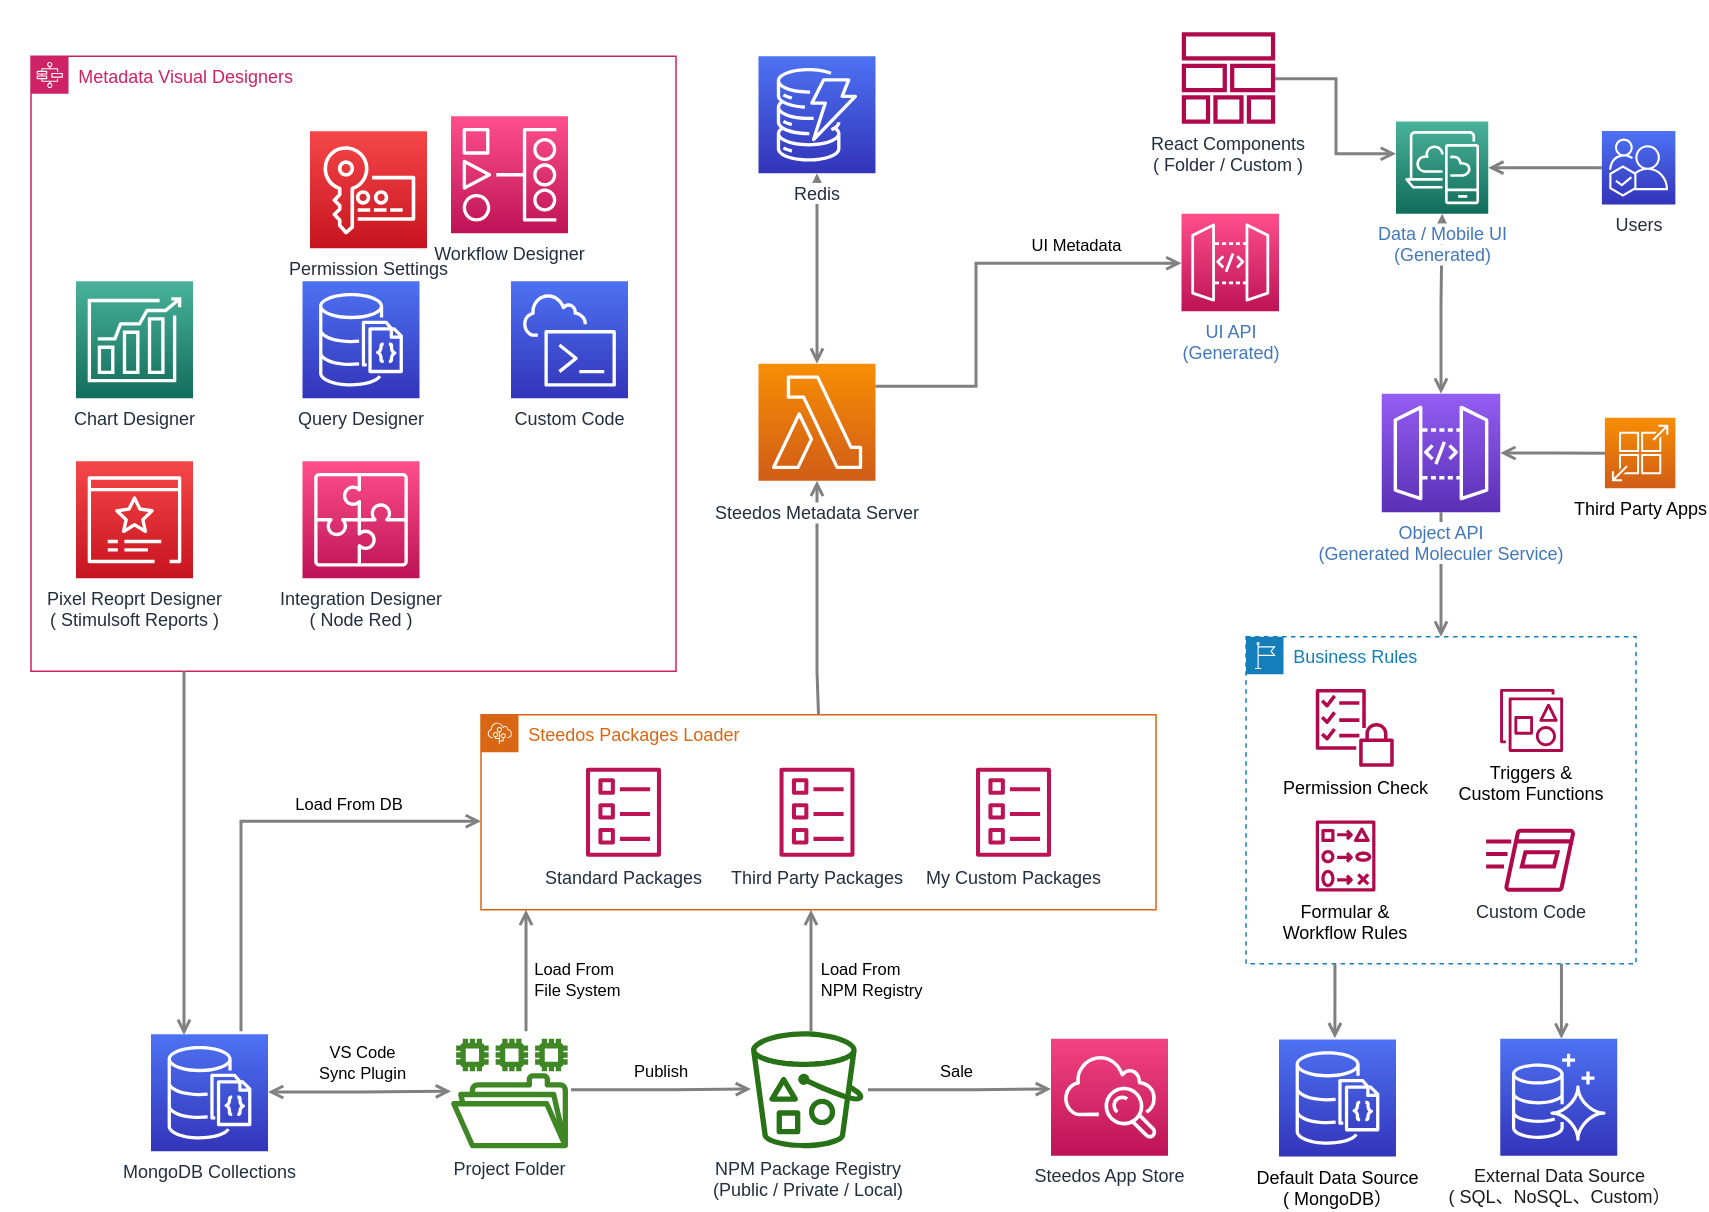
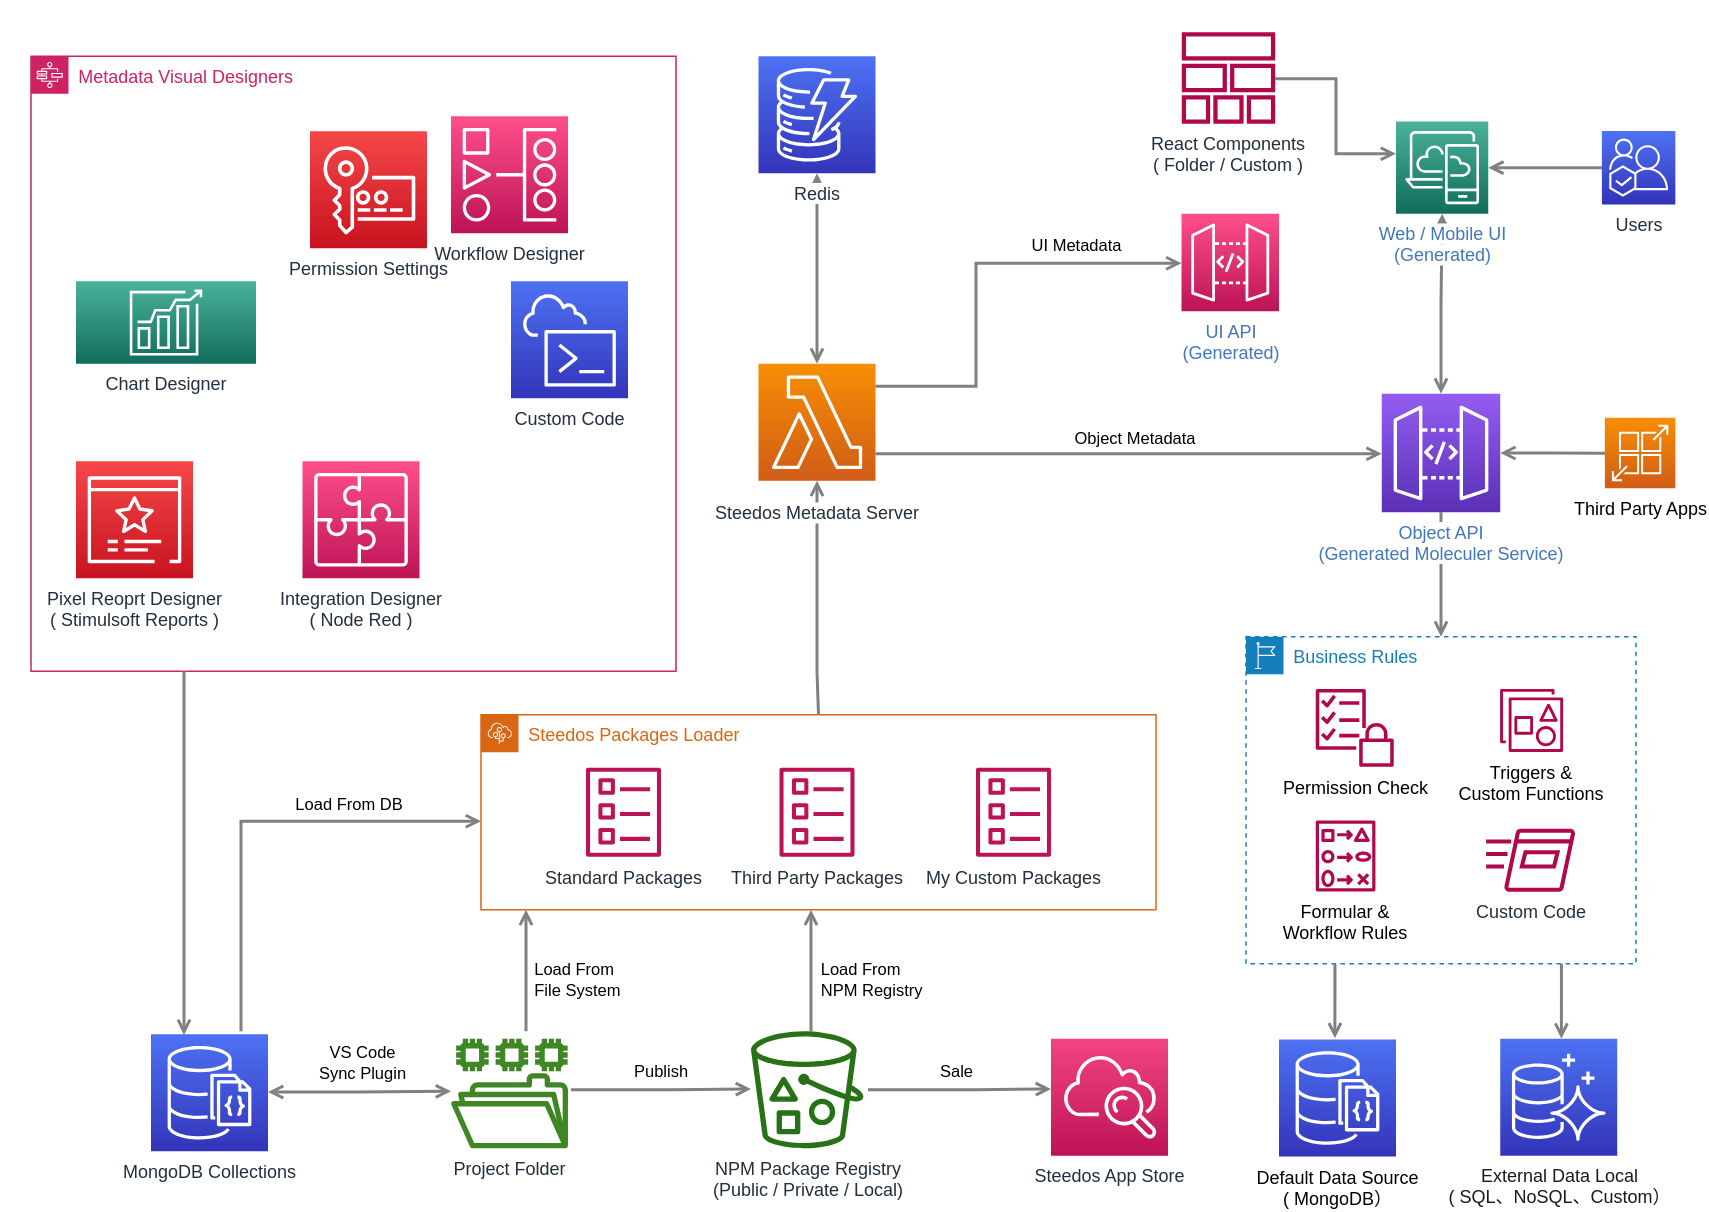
- <mxCell id="53" value="&lt;span style=&quot;color: rgb(66 , 119 , 187) ; background-color: rgb(255 , 255 , 255)&quot;&gt;Data / Mobile UI&lt;/span&gt;&lt;br style=&quot;color: rgb(66 , 119 , 187)&quot;&gt;&lt;span style=&quot;color: rgb(66 , 119 , 187) ; background-color: rgb(255 , 255 , 255)&quot;&gt;(Generated)&lt;/span&gt;" style="sketch=0;points=[[0,0,0],[0.25,0,0],[0.5,0,0],[0.75,0,0],[1,0,0],[0,1,0],[0.25,1,0],[0.5,1,0],[0.75,1,0],[1,1,0],[0,0.25,0],[0,0.5,0],[0,0.75,0],[1,0.25,0],[1,0.5,0],[1,0.75,0]];outlineConnect=0;fontColor=#232F3E;gradientColor=#4AB29A;gradientDirection=north;fillColor=#116D5B;strokeColor=#ffffff;dashed=0;verticalLabelPosition=bottom;verticalAlign=top;align=center;html=1;fontSize=12;fontStyle=0;aspect=fixed;shape=mxgraph.aws4.resourceIcon;resIcon=mxgraph.aws4.desktop_and_app_streaming;" parent="1" vertex="1"><mxGeometry x="930" y="80.5" width="61.5" height="61.5" as="geometry" /></mxCell>
+ <mxCell id="53" value="&lt;span style=&quot;color: rgb(66 , 119 , 187) ; background-color: rgb(255 , 255 , 255)&quot;&gt;Web / Mobile UI&lt;/span&gt;&lt;br style=&quot;color: rgb(66 , 119 , 187)&quot;&gt;&lt;span style=&quot;color: rgb(66 , 119 , 187) ; background-color: rgb(255 , 255 , 255)&quot;&gt;(Generated)&lt;/span&gt;" style="sketch=0;points=[[0,0,0],[0.25,0,0],[0.5,0,0],[0.75,0,0],[1,0,0],[0,1,0],[0.25,1,0],[0.5,1,0],[0.75,1,0],[1,1,0],[0,0.25,0],[0,0.5,0],[0,0.75,0],[1,0.25,0],[1,0.5,0],[1,0.75,0]];outlineConnect=0;fontColor=#232F3E;gradientColor=#4AB29A;gradientDirection=north;fillColor=#116D5B;strokeColor=#ffffff;dashed=0;verticalLabelPosition=bottom;verticalAlign=top;align=center;html=1;fontSize=12;fontStyle=0;aspect=fixed;shape=mxgraph.aws4.resourceIcon;resIcon=mxgraph.aws4.desktop_and_app_streaming;" parent="1" vertex="1"><mxGeometry x="930" y="80.5" width="61.5" height="61.5" as="geometry" /></mxCell>
- <mxCell id="25" value="Chart Designer" style="sketch=0;points=[[0,0,0],[0.25,0,0],[0.5,0,0],[0.75,0,0],[1,0,0],[0,1,0],[0.25,1,0],[0.5,1,0],[0.75,1,0],[1,1,0],[0,0.25,0],[0,0.5,0],[0,0.75,0],[1,0.25,0],[1,0.5,0],[1,0.75,0]];outlineConnect=0;fontColor=#232F3E;gradientColor=#4AB29A;gradientDirection=north;fillColor=#116D5B;strokeColor=#ffffff;dashed=0;verticalLabelPosition=bottom;verticalAlign=top;align=center;html=1;fontSize=12;fontStyle=0;aspect=fixed;shape=mxgraph.aws4.resourceIcon;resIcon=mxgraph.aws4.forecast;" parent="20" vertex="1"><mxGeometry x="30" y="150" width="78" height="78" as="geometry" /></mxCell>
+ <mxCell id="25" value="Chart Designer" style="sketch=0;points=[[0,0,0],[0.25,0,0],[0.5,0,0],[0.75,0,0],[1,0,0],[0,1,0],[0.25,1,0],[0.5,1,0],[0.75,1,0],[1,1,0],[0,0.25,0],[0,0.5,0],[0,0.75,0],[1,0.25,0],[1,0.5,0],[1,0.75,0]];outlineConnect=0;fontColor=#232F3E;gradientColor=#4AB29A;gradientDirection=north;fillColor=#116D5B;strokeColor=#ffffff;dashed=0;verticalLabelPosition=bottom;verticalAlign=top;align=center;html=1;fontSize=12;fontStyle=0;aspect=fixed;shape=mxgraph.aws4.resourceIcon;resIcon=mxgraph.aws4.forecast;" parent="20" vertex="1"><mxGeometry x="30" y="150" width="120" height="55" as="geometry" /></mxCell>
- <mxCell id="26" value="Query Designer" style="sketch=0;points=[[0,0,0],[0.25,0,0],[0.5,0,0],[0.75,0,0],[1,0,0],[0,1,0],[0.25,1,0],[0.5,1,0],[0.75,1,0],[1,1,0],[0,0.25,0],[0,0.5,0],[0,0.75,0],[1,0.25,0],[1,0.5,0],[1,0.75,0]];outlineConnect=0;fontColor=#232F3E;gradientColor=#4D72F3;gradientDirection=north;fillColor=#3334B9;strokeColor=#ffffff;dashed=0;verticalLabelPosition=bottom;verticalAlign=top;align=center;html=1;fontSize=12;fontStyle=0;aspect=fixed;shape=mxgraph.aws4.resourceIcon;resIcon=mxgraph.aws4.documentdb_with_mongodb_compatibility;" parent="20" vertex="1"><mxGeometry x="181" y="150" width="78" height="78" as="geometry" /></mxCell>
+ <mxCell id="34" style="edgeStyle=orthogonalEdgeStyle;rounded=0;orthogonalLoop=1;jettySize=auto;html=1;startArrow=none;startFill=0;endArrow=open;endFill=0;strokeColor=#808080;strokeWidth=2;" parent="1" source="19" target="46" edge="1"><mxGeometry relative="1" as="geometry"><Array as="points"><mxPoint x="690" y="302" /><mxPoint x="690" y="302" /></Array><mxPoint x="643" y="317" as="sourcePoint" /><mxPoint x="919" y="308" as="targetPoint" /></mxGeometry></mxCell>
+ <mxCell id="35" value="Object Metadata" style="edgeLabel;html=1;align=center;verticalAlign=middle;resizable=0;points=[];" parent="34" vertex="1" connectable="0"><mxGeometry x="0.016" y="1" relative="1" as="geometry"><mxPoint x="1" y="-10" as="offset" /></mxGeometry></mxCell>
- <mxCell id="50" value="&lt;font color=&quot;#1a1a1a&quot;&gt;External Data Source&lt;br&gt;( SQL、NoSQL、Custom）&lt;/font&gt;" style="sketch=0;points=[[0,0,0],[0.25,0,0],[0.5,0,0],[0.75,0,0],[1,0,0],[0,1,0],[0.25,1,0],[0.5,1,0],[0.75,1,0],[1,1,0],[0,0.25,0],[0,0.5,0],[0,0.75,0],[1,0.25,0],[1,0.5,0],[1,0.75,0]];outlineConnect=0;fontColor=#232F3E;gradientColor=#4D72F3;gradientDirection=north;fillColor=#3334B9;strokeColor=#ffffff;dashed=0;verticalLabelPosition=bottom;verticalAlign=top;align=center;html=1;fontSize=12;fontStyle=0;aspect=fixed;shape=mxgraph.aws4.resourceIcon;resIcon=mxgraph.aws4.aurora;" parent="1" vertex="1"><mxGeometry x="999.5" y="692" width="78" height="78" as="geometry" /></mxCell>
+ <mxCell id="50" value="&lt;font color=&quot;#1a1a1a&quot;&gt;External Data Local&lt;br&gt;( SQL、NoSQL、Custom）&lt;/font&gt;" style="sketch=0;points=[[0,0,0],[0.25,0,0],[0.5,0,0],[0.75,0,0],[1,0,0],[0,1,0],[0.25,1,0],[0.5,1,0],[0.75,1,0],[1,1,0],[0,0.25,0],[0,0.5,0],[0,0.75,0],[1,0.25,0],[1,0.5,0],[1,0.75,0]];outlineConnect=0;fontColor=#232F3E;gradientColor=#4D72F3;gradientDirection=north;fillColor=#3334B9;strokeColor=#ffffff;dashed=0;verticalLabelPosition=bottom;verticalAlign=top;align=center;html=1;fontSize=12;fontStyle=0;aspect=fixed;shape=mxgraph.aws4.resourceIcon;resIcon=mxgraph.aws4.aurora;" parent="1" vertex="1"><mxGeometry x="999.5" y="692" width="78" height="78" as="geometry" /></mxCell>
